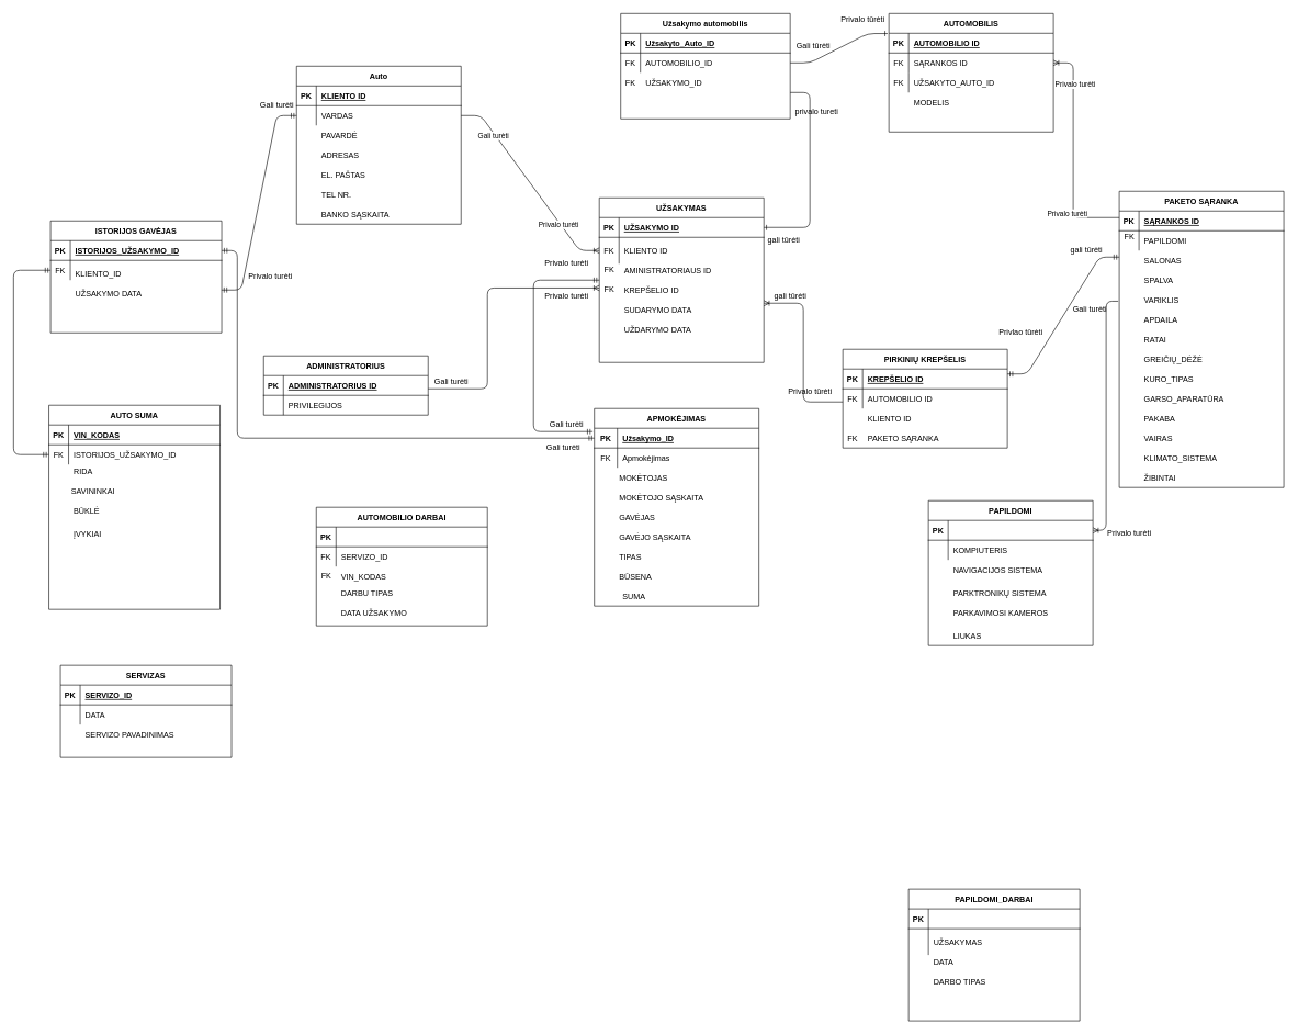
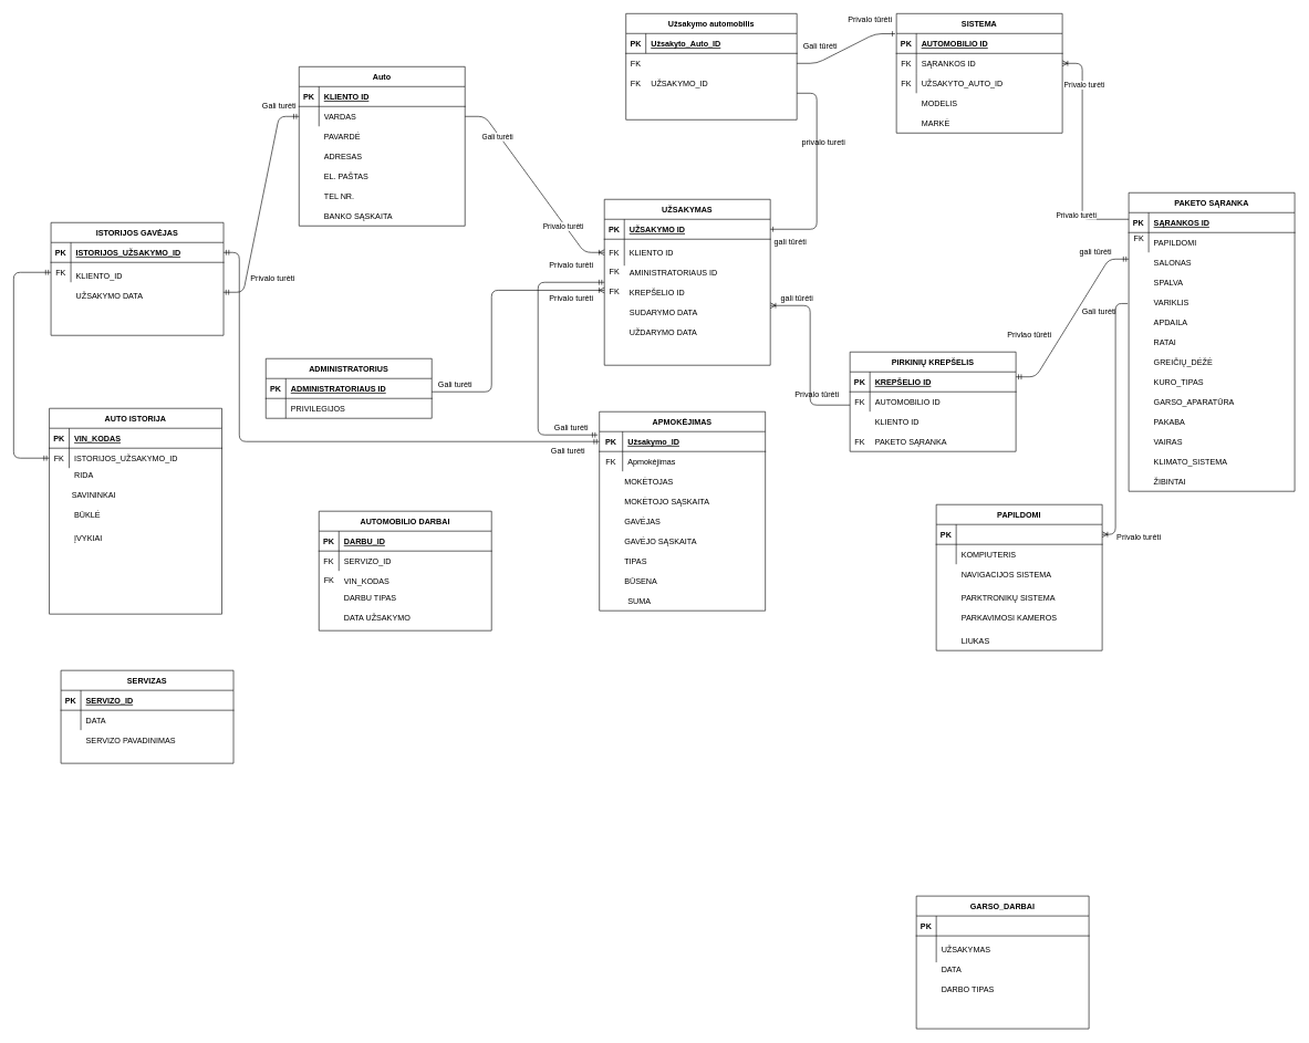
- <mxCell id="81" value="AUTOMOBILIS" style="shape=table;startSize=30;container=1;collapsible=1;childLayout=tableLayout;fixedRows=1;rowLines=0;fontStyle=1;align=center;resizeLast=1;" parent="1" vertex="1"><mxGeometry x="1350" y="20" width="250" height="180" as="geometry" /></mxCell>
+ <mxCell id="81" value="SISTEMA" style="shape=table;startSize=30;container=1;collapsible=1;childLayout=tableLayout;fixedRows=1;rowLines=0;fontStyle=1;align=center;resizeLast=1;" parent="1" vertex="1"><mxGeometry x="1350" y="20" width="250" height="180" as="geometry" /></mxCell>
- <mxCell id="112" value="AUTOMOBILIO_ID" style="shape=partialRectangle;overflow=hidden;connectable=0;fillColor=none;top=0;left=0;bottom=0;right=0;align=left;spacingLeft=6;" parent="110" vertex="1"><mxGeometry x="30" width="227.5" height="30" as="geometry" /></mxCell>
- <mxCell id="136" value="privalo tureti" style="text;html=1;align=center;verticalAlign=middle;resizable=0;points=[];autosize=1;" parent="1" vertex="1"><mxGeometry x="1200" y="160" width="80" height="20" as="geometry" /></mxCell>
+ <mxCell id="136" value="privalo tureti" style="text;html=1;align=center;verticalAlign=middle;resizable=0;points=[];autosize=1;" parent="1" vertex="1"><mxGeometry x="1200" y="205" width="80" height="20" as="geometry" /></mxCell>
+ <mxCell id="118" value="MARKĖ" style="shape=partialRectangle;overflow=hidden;connectable=0;fillColor=none;top=0;left=0;bottom=0;right=0;align=left;spacingLeft=6;" parent="1" vertex="1"><mxGeometry x="1380" y="170" width="220" height="30" as="geometry" /></mxCell>
- <mxCell id="64" value="ADMINISTRATORIUS ID" style="shape=partialRectangle;overflow=hidden;connectable=0;fillColor=none;top=0;left=0;bottom=0;right=0;align=left;spacingLeft=6;fontStyle=5;" parent="62" vertex="1"><mxGeometry x="30" width="220" height="30" as="geometry" /></mxCell>
+ <mxCell id="64" value="ADMINISTRATORIAUS ID" style="shape=partialRectangle;overflow=hidden;connectable=0;fillColor=none;top=0;left=0;bottom=0;right=0;align=left;spacingLeft=6;fontStyle=5;" parent="62" vertex="1"><mxGeometry x="30" width="220" height="30" as="geometry" /></mxCell>
- <mxCell id="172" value="AUTO SUMA" style="shape=table;startSize=30;container=1;collapsible=1;childLayout=tableLayout;fixedRows=1;rowLines=0;fontStyle=1;align=center;resizeLast=1;" parent="1" vertex="1"><mxGeometry x="73.75" y="615" width="260" height="310" as="geometry" /></mxCell>
+ <mxCell id="172" value="AUTO ISTORIJA" style="shape=table;startSize=30;container=1;collapsible=1;childLayout=tableLayout;fixedRows=1;rowLines=0;fontStyle=1;align=center;resizeLast=1;" parent="1" vertex="1"><mxGeometry x="73.75" y="615" width="260" height="310" as="geometry" /></mxCell>
+ <mxCell id="187" value="DARBU_ID" style="shape=partialRectangle;overflow=hidden;connectable=0;fillColor=none;top=0;left=0;bottom=0;right=0;align=left;spacingLeft=6;fontStyle=5;" parent="185" vertex="1"><mxGeometry x="30" width="230" height="30" as="geometry" /></mxCell>
- <mxCell id="155" value="PAPILDOMI_DARBAI" style="shape=table;startSize=30;container=1;collapsible=1;childLayout=tableLayout;fixedRows=1;rowLines=0;fontStyle=1;align=center;resizeLast=1;" parent="1" vertex="1"><mxGeometry x="1380" y="1350" width="260" height="200" as="geometry" /></mxCell>
+ <mxCell id="155" value="GARSO_DARBAI" style="shape=table;startSize=30;container=1;collapsible=1;childLayout=tableLayout;fixedRows=1;rowLines=0;fontStyle=1;align=center;resizeLast=1;" parent="1" vertex="1"><mxGeometry x="1380" y="1350" width="260" height="200" as="geometry" /></mxCell>
